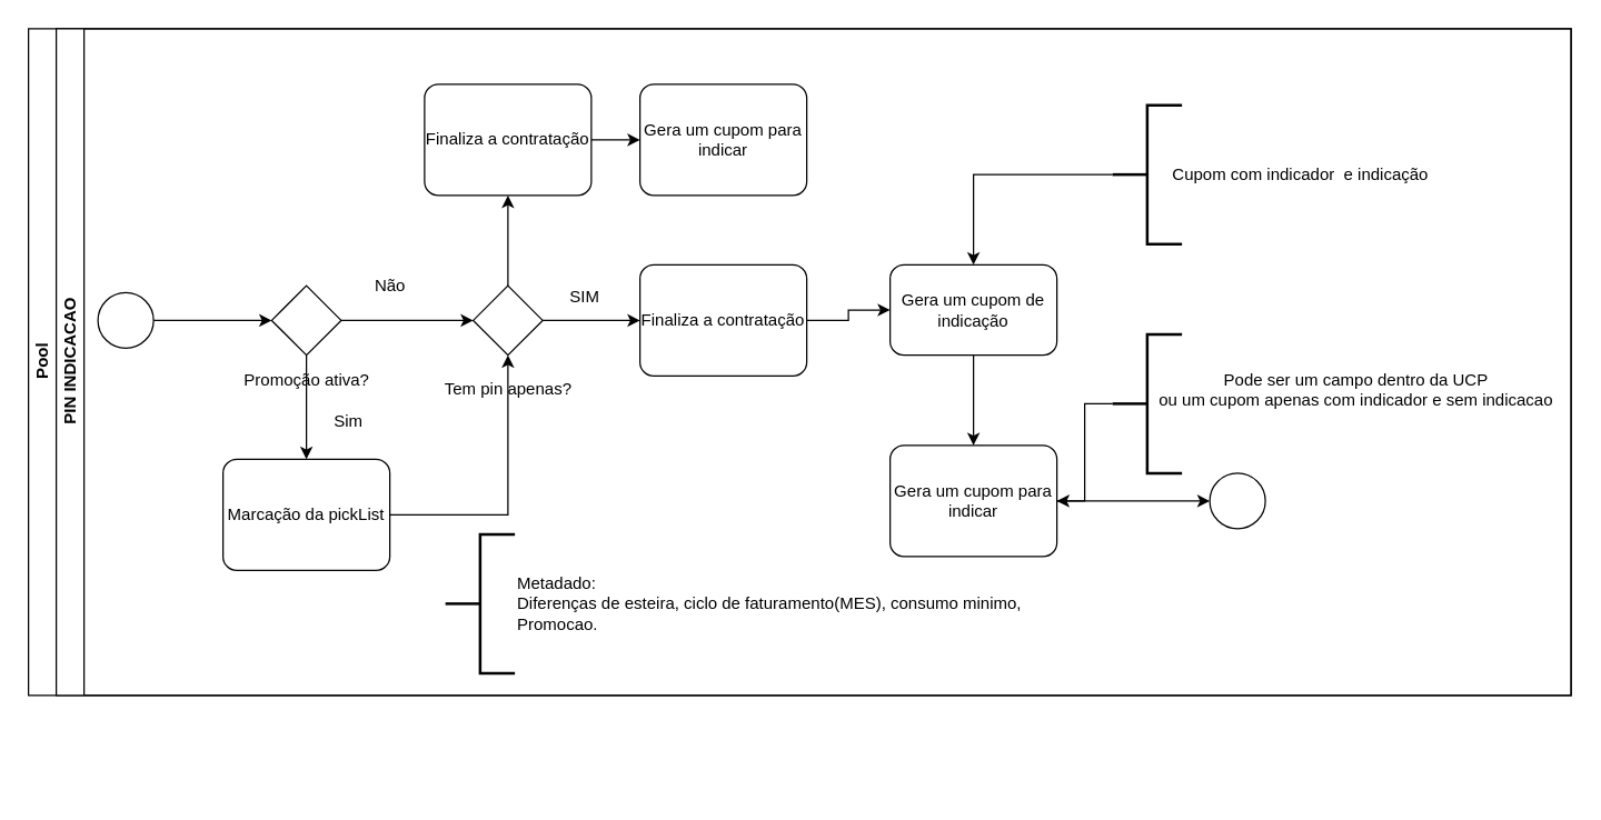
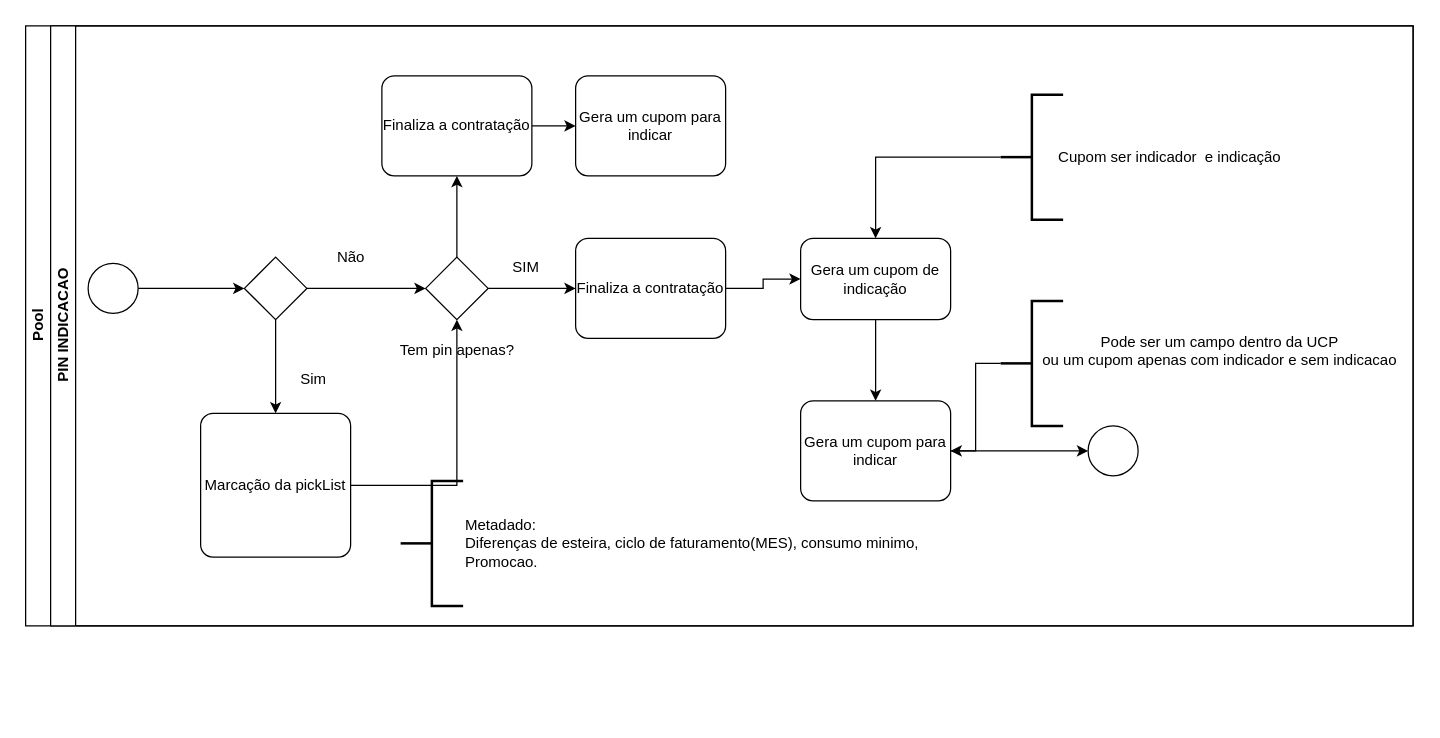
- <mxCell id="28" value="Cupom com indicador&amp;nbsp; e indicação" style="text;html=1;align=center;verticalAlign=middle;resizable=0;points=[];autosize=1;strokeColor=none;fillColor=none;" vertex="1" parent="4"><mxGeometry x="790" y="90" width="210" height="30" as="geometry" /></mxCell>
+ <mxCell id="28" value="Cupom ser indicador&amp;nbsp; e indicação" style="text;html=1;align=center;verticalAlign=middle;resizable=0;points=[];autosize=1;strokeColor=none;fillColor=none;" vertex="1" parent="4"><mxGeometry x="790" y="90" width="210" height="30" as="geometry" /></mxCell>
- <mxCell id="35" value="Promoção ativa?" style="text;html=1;align=center;verticalAlign=middle;resizable=0;points=[];autosize=1;strokeColor=none;fillColor=none;" vertex="1" parent="1"><mxGeometry x="165" y="258" width="110" height="30" as="geometry" /></mxCell>
- <mxCell id="26" value="Marcação da pickList" style="points=[[0.25,0,0],[0.5,0,0],[0.75,0,0],[1,0.25,0],[1,0.5,0],[1,0.75,0],[0.75,1,0],[0.5,1,0],[0.25,1,0],[0,0.75,0],[0,0.5,0],[0,0.25,0]];shape=mxgraph.bpmn.task;whiteSpace=wrap;rectStyle=rounded;size=10;html=1;container=1;expand=0;collapsible=0;taskMarker=abstract;" vertex="1" parent="4"><mxGeometry x="120" y="310" width="120" height="80" as="geometry" /></mxCell>
+ <mxCell id="26" value="Marcação da pickList" style="points=[[0.25,0,0],[0.5,0,0],[0.75,0,0],[1,0.25,0],[1,0.5,0],[1,0.75,0],[0.75,1,0],[0.5,1,0],[0.25,1,0],[0,0.75,0],[0,0.5,0],[0,0.25,0]];shape=mxgraph.bpmn.task;whiteSpace=wrap;rectStyle=rounded;size=10;html=1;container=1;expand=0;collapsible=0;taskMarker=abstract;" vertex="1" parent="4"><mxGeometry x="120" y="310" width="120" height="115" as="geometry" /></mxCell>
